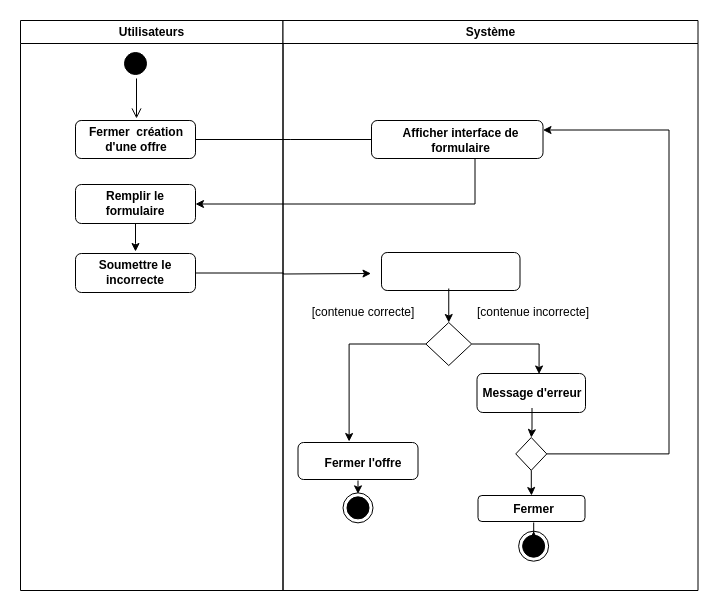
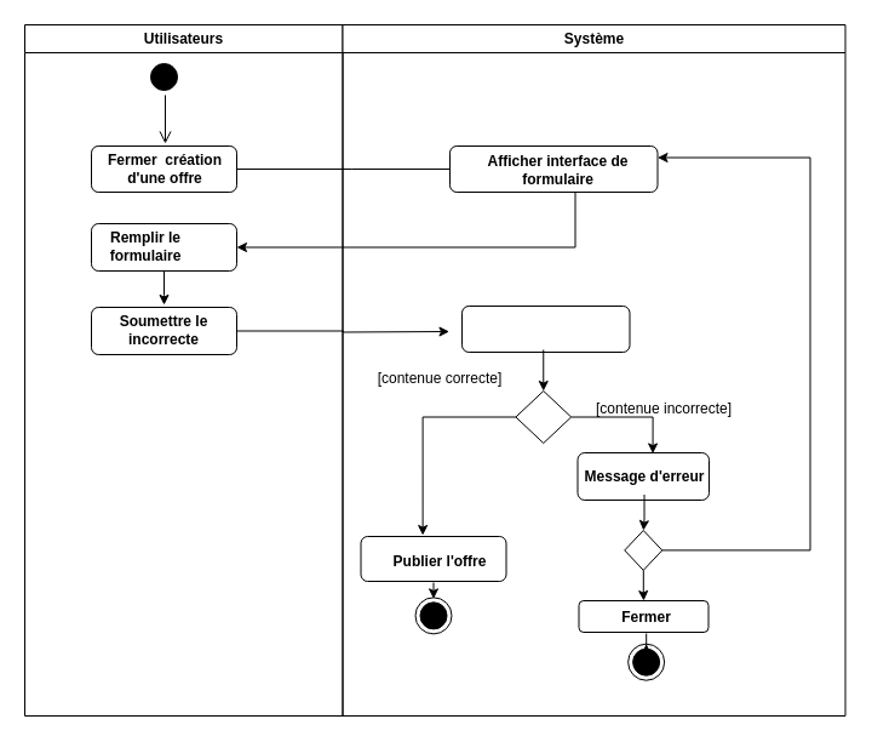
- <mxCell id="10" value="&lt;b&gt;Remplir le formulaire&lt;/b&gt;" style="text;html=1;align=center;verticalAlign=middle;whiteSpace=wrap;rounded=0;" vertex="1" parent="2"><mxGeometry x="76" y="168" width="78" height="30" as="geometry" /></mxCell>
+ <mxCell id="10" value="&lt;b&gt;Remplir le formulaire&lt;/b&gt;" style="text;html=1;align=center;verticalAlign=middle;whiteSpace=wrap;rounded=0;" vertex="1" parent="2"><mxGeometry x="61" y="168" width="78" height="30" as="geometry" /></mxCell>
- <mxCell id="25" value="[contenue incorrecte]" style="text;html=1;align=center;verticalAlign=middle;whiteSpace=wrap;rounded=0;" vertex="1" parent="14"><mxGeometry x="188.63" y="277" width="124" height="30" as="geometry" /></mxCell>
+ <mxCell id="25" value="[contenue incorrecte]" style="text;html=1;align=center;verticalAlign=middle;whiteSpace=wrap;rounded=0;" vertex="1" parent="14"><mxGeometry x="203.63" y="302" width="124" height="30" as="geometry" /></mxCell>
- <mxCell id="27" value="&lt;b&gt;Fermer l'offre&lt;/b&gt;" style="text;html=1;align=center;verticalAlign=middle;whiteSpace=wrap;rounded=0;" vertex="1" parent="14"><mxGeometry x="25" y="428" width="110" height="30" as="geometry" /></mxCell>
+ <mxCell id="27" value="&lt;b&gt;Publier l'offre&lt;/b&gt;" style="text;html=1;align=center;verticalAlign=middle;whiteSpace=wrap;rounded=0;" vertex="1" parent="14"><mxGeometry x="25" y="428" width="110" height="30" as="geometry" /></mxCell>
